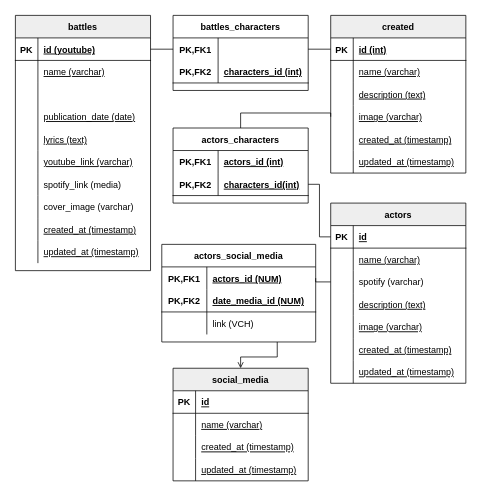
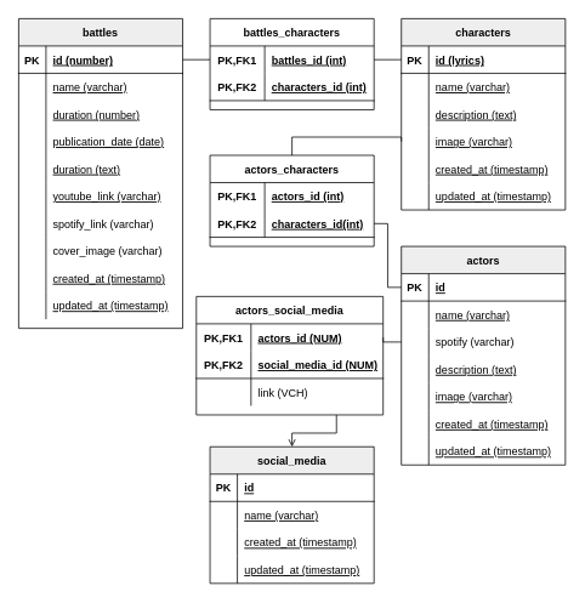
- <mxCell id="33" value="created" style="shape=table;startSize=30;container=1;collapsible=1;childLayout=tableLayout;fixedRows=1;rowLines=0;fontStyle=1;align=center;resizeLast=1;fillColor=#EEEEEE;" parent="1" vertex="1"><mxGeometry x="440" y="20" width="180" height="210" as="geometry" /></mxCell>
+ <mxCell id="33" value="characters" style="shape=table;startSize=30;container=1;collapsible=1;childLayout=tableLayout;fixedRows=1;rowLines=0;fontStyle=1;align=center;resizeLast=1;fillColor=#EEEEEE;" parent="1" vertex="1"><mxGeometry x="440" y="20" width="180" height="210" as="geometry" /></mxCell>
+ <mxCell id="90" value="battles_id (int)" style="shape=partialRectangle;connectable=0;fillColor=none;top=0;left=0;bottom=0;right=0;align=left;spacingLeft=6;fontStyle=5;overflow=hidden;" parent="88" vertex="1"><mxGeometry x="60" width="120" height="30" as="geometry" /></mxCell>
- <mxCell id="5" value="id (youtube)" style="shape=partialRectangle;connectable=0;fillColor=none;top=0;left=0;bottom=0;right=0;align=left;spacingLeft=6;fontStyle=5;overflow=hidden;" parent="3" vertex="1"><mxGeometry x="30" width="150" height="30" as="geometry" /></mxCell>
+ <mxCell id="5" value="id (number)" style="shape=partialRectangle;connectable=0;fillColor=none;top=0;left=0;bottom=0;right=0;align=left;spacingLeft=6;fontStyle=5;overflow=hidden;" parent="3" vertex="1"><mxGeometry x="30" width="150" height="30" as="geometry" /></mxCell>
- <mxCell id="36" value="id (int)" style="shape=partialRectangle;connectable=0;fillColor=none;top=0;left=0;bottom=0;right=0;align=left;spacingLeft=6;fontStyle=5;overflow=hidden;" parent="34" vertex="1"><mxGeometry x="30" width="150" height="30" as="geometry" /></mxCell>
+ <mxCell id="36" value="id (lyrics)" style="shape=partialRectangle;connectable=0;fillColor=none;top=0;left=0;bottom=0;right=0;align=left;spacingLeft=6;fontStyle=5;overflow=hidden;" parent="34" vertex="1"><mxGeometry x="30" width="150" height="30" as="geometry" /></mxCell>
+ <mxCell id="11" value="duration (number)" style="shape=partialRectangle;connectable=0;fillColor=none;top=0;left=0;bottom=0;right=0;align=left;spacingLeft=6;overflow=hidden;fontStyle=4" parent="9" vertex="1"><mxGeometry x="30" width="150" height="30" as="geometry" /></mxCell>
- <mxCell id="17" value="lyrics (text)" style="shape=partialRectangle;connectable=0;fillColor=none;top=0;left=0;bottom=0;right=0;align=left;spacingLeft=6;overflow=hidden;fontStyle=4" parent="15" vertex="1"><mxGeometry x="30" width="150" height="30" as="geometry" /></mxCell>
+ <mxCell id="17" value="duration (text)" style="shape=partialRectangle;connectable=0;fillColor=none;top=0;left=0;bottom=0;right=0;align=left;spacingLeft=6;overflow=hidden;fontStyle=4" parent="15" vertex="1"><mxGeometry x="30" width="150" height="30" as="geometry" /></mxCell>
- <mxCell id="23" value="spotify_link (media)" style="shape=partialRectangle;connectable=0;fillColor=none;top=0;left=0;bottom=0;right=0;align=left;spacingLeft=6;overflow=hidden;" parent="21" vertex="1"><mxGeometry x="30" width="150" height="30" as="geometry" /></mxCell>
+ <mxCell id="23" value="spotify_link (varchar)" style="shape=partialRectangle;connectable=0;fillColor=none;top=0;left=0;bottom=0;right=0;align=left;spacingLeft=6;overflow=hidden;" parent="21" vertex="1"><mxGeometry x="30" width="150" height="30" as="geometry" /></mxCell>
- <mxCell id="108" value="date_media_id (NUM)" style="shape=partialRectangle;connectable=0;fillColor=none;top=0;left=0;bottom=0;right=0;align=left;spacingLeft=6;fontStyle=5;overflow=hidden;" parent="106" vertex="1"><mxGeometry x="60" width="145" height="30" as="geometry" /></mxCell>
+ <mxCell id="108" value="social_media_id (NUM)" style="shape=partialRectangle;connectable=0;fillColor=none;top=0;left=0;bottom=0;right=0;align=left;spacingLeft=6;fontStyle=5;overflow=hidden;" parent="106" vertex="1"><mxGeometry x="60" width="145" height="30" as="geometry" /></mxCell>
